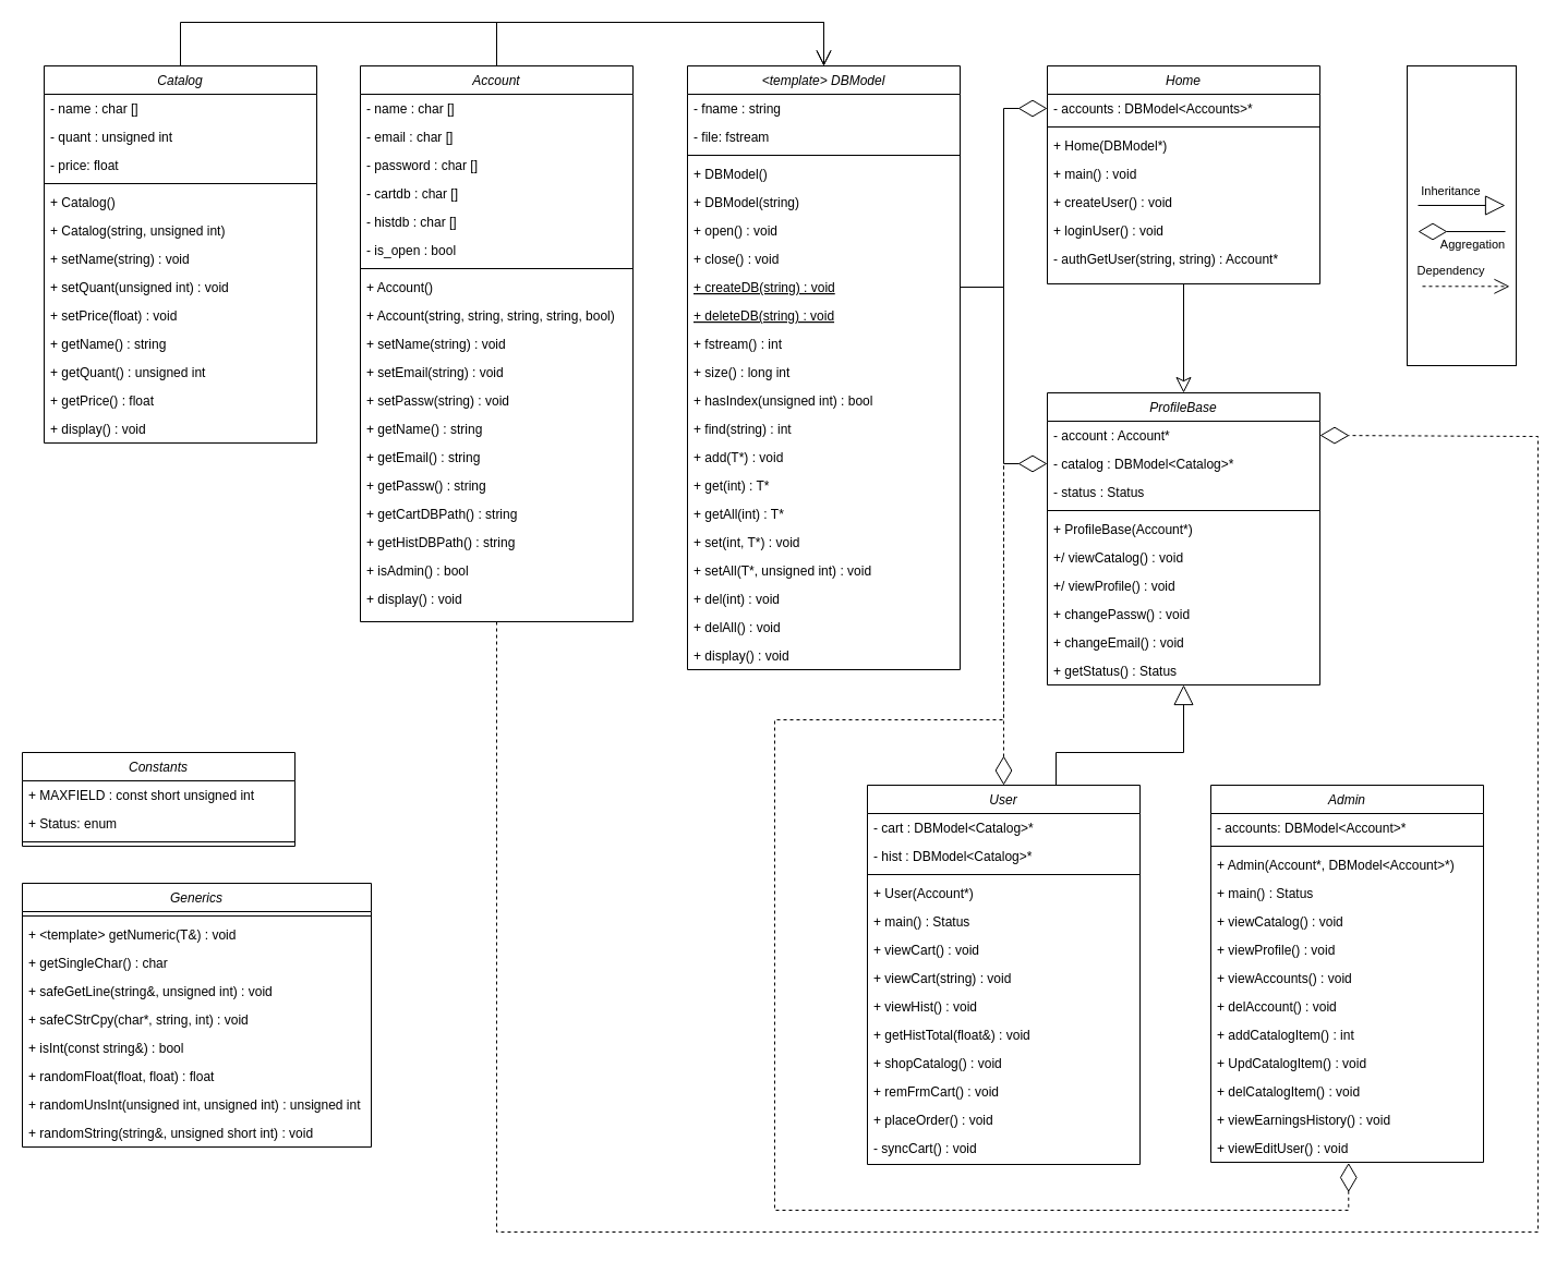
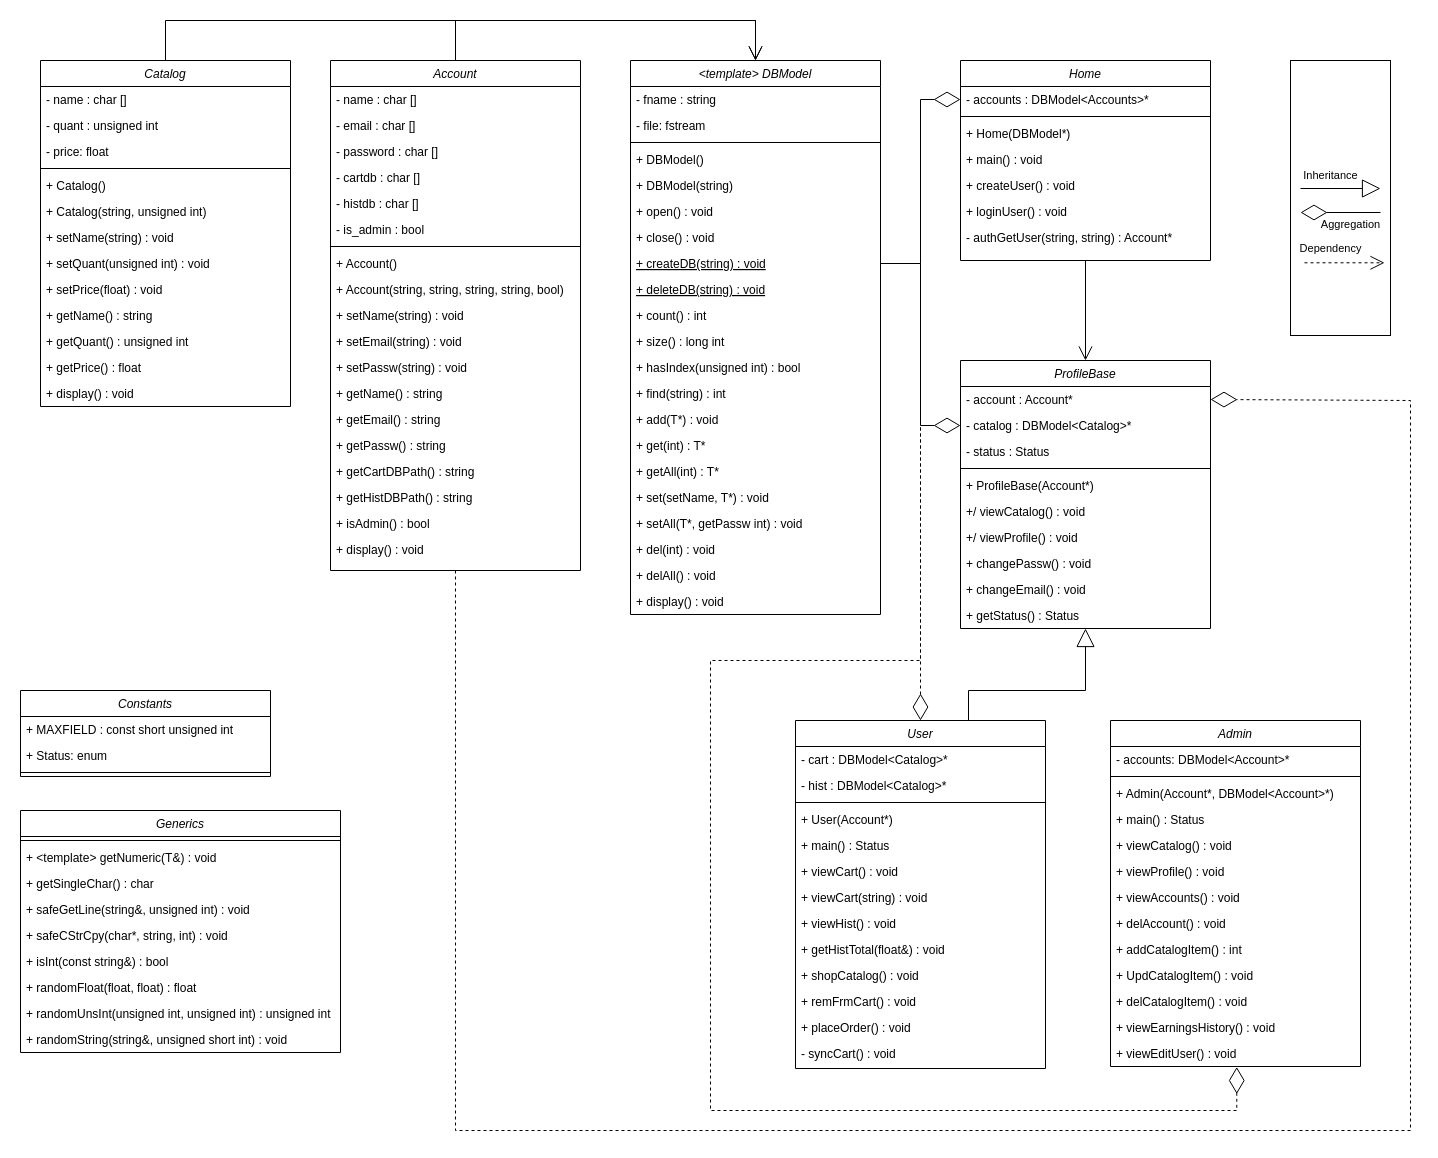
- <mxCell id="9" value="- is_open : bool" style="text;align=left;verticalAlign=top;spacingLeft=4;spacingRight=4;overflow=hidden;rotatable=0;points=[[0,0.5],[1,0.5]];portConstraint=eastwest;rounded=0;shadow=0;html=0;" parent="3" vertex="1"><mxGeometry y="156" width="250" height="26" as="geometry" /></mxCell>
+ <mxCell id="9" value="- is_admin : bool" style="text;align=left;verticalAlign=top;spacingLeft=4;spacingRight=4;overflow=hidden;rotatable=0;points=[[0,0.5],[1,0.5]];portConstraint=eastwest;rounded=0;shadow=0;html=0;" parent="3" vertex="1"><mxGeometry y="156" width="250" height="26" as="geometry" /></mxCell>
- <mxCell id="47" value="+ fstream() : int" style="text;align=left;verticalAlign=top;spacingLeft=4;spacingRight=4;overflow=hidden;rotatable=0;points=[[0,0.5],[1,0.5]];portConstraint=eastwest;" parent="37" vertex="1"><mxGeometry y="242" width="250" height="26" as="geometry" /></mxCell>
+ <mxCell id="47" value="+ count() : int" style="text;align=left;verticalAlign=top;spacingLeft=4;spacingRight=4;overflow=hidden;rotatable=0;points=[[0,0.5],[1,0.5]];portConstraint=eastwest;" parent="37" vertex="1"><mxGeometry y="242" width="250" height="26" as="geometry" /></mxCell>
- <mxCell id="88" value="" style="endArrow=classic;endFill=0;endSize=12;html=1;rounded=0;edgeStyle=orthogonalEdgeStyle;exitX=0.5;exitY=1;exitDx=0;exitDy=0;entryX=0.5;entryY=0;entryDx=0;entryDy=0;" parent="1" source="59" target="90" edge="1"><mxGeometry x="-0.1" y="10" width="160" relative="1" as="geometry"><mxPoint x="1240" y="50" as="sourcePoint" /><mxPoint x="1390" y="550" as="targetPoint" /><mxPoint as="offset" /><Array as="points"><mxPoint x="1085" y="360" /><mxPoint x="1085" y="360" /></Array></mxGeometry></mxCell>
+ <mxCell id="88" value="" style="endArrow=open;endFill=0;endSize=12;html=1;rounded=0;edgeStyle=orthogonalEdgeStyle;exitX=0.5;exitY=1;exitDx=0;exitDy=0;entryX=0.5;entryY=0;entryDx=0;entryDy=0;" parent="1" source="59" target="90" edge="1"><mxGeometry x="-0.1" y="10" width="160" relative="1" as="geometry"><mxPoint x="1240" y="50" as="sourcePoint" /><mxPoint x="1390" y="550" as="targetPoint" /><mxPoint as="offset" /><Array as="points"><mxPoint x="1085" y="360" /><mxPoint x="1085" y="360" /></Array></mxGeometry></mxCell>
- <mxCell id="54" value="+ set(int, T*) : void" style="text;align=left;verticalAlign=top;spacingLeft=4;spacingRight=4;overflow=hidden;rotatable=0;points=[[0,0.5],[1,0.5]];portConstraint=eastwest;" parent="37" vertex="1"><mxGeometry y="424" width="250" height="26" as="geometry" /></mxCell>
+ <mxCell id="54" value="+ set(setName, T*) : void" style="text;align=left;verticalAlign=top;spacingLeft=4;spacingRight=4;overflow=hidden;rotatable=0;points=[[0,0.5],[1,0.5]];portConstraint=eastwest;" parent="37" vertex="1"><mxGeometry y="424" width="250" height="26" as="geometry" /></mxCell>
- <mxCell id="55" value="+ setAll(T*, unsigned int) : void" style="text;align=left;verticalAlign=top;spacingLeft=4;spacingRight=4;overflow=hidden;rotatable=0;points=[[0,0.5],[1,0.5]];portConstraint=eastwest;" parent="37" vertex="1"><mxGeometry y="450" width="250" height="26" as="geometry" /></mxCell>
+ <mxCell id="55" value="+ setAll(T*, getPassw int) : void" style="text;align=left;verticalAlign=top;spacingLeft=4;spacingRight=4;overflow=hidden;rotatable=0;points=[[0,0.5],[1,0.5]];portConstraint=eastwest;" parent="37" vertex="1"><mxGeometry y="450" width="250" height="26" as="geometry" /></mxCell>
